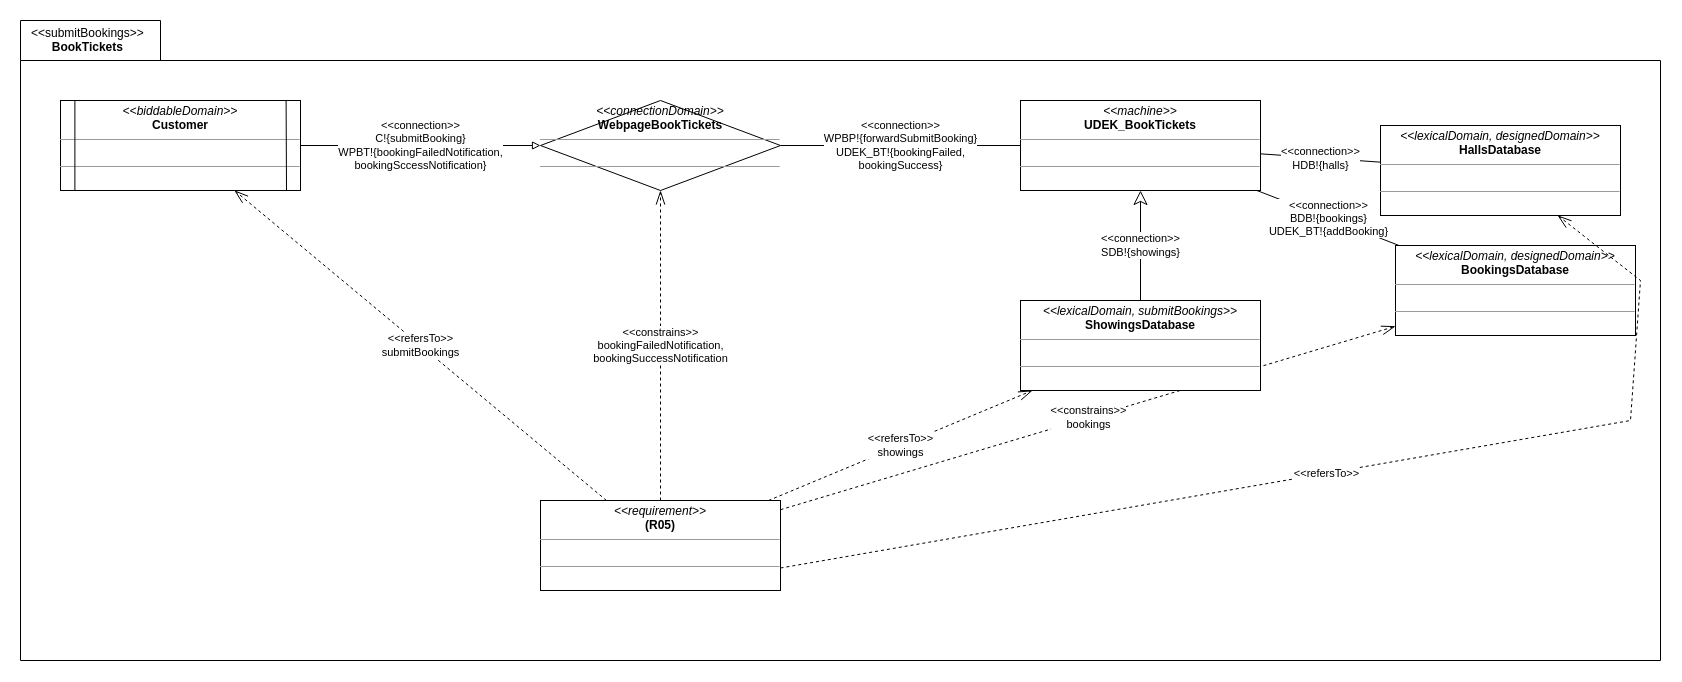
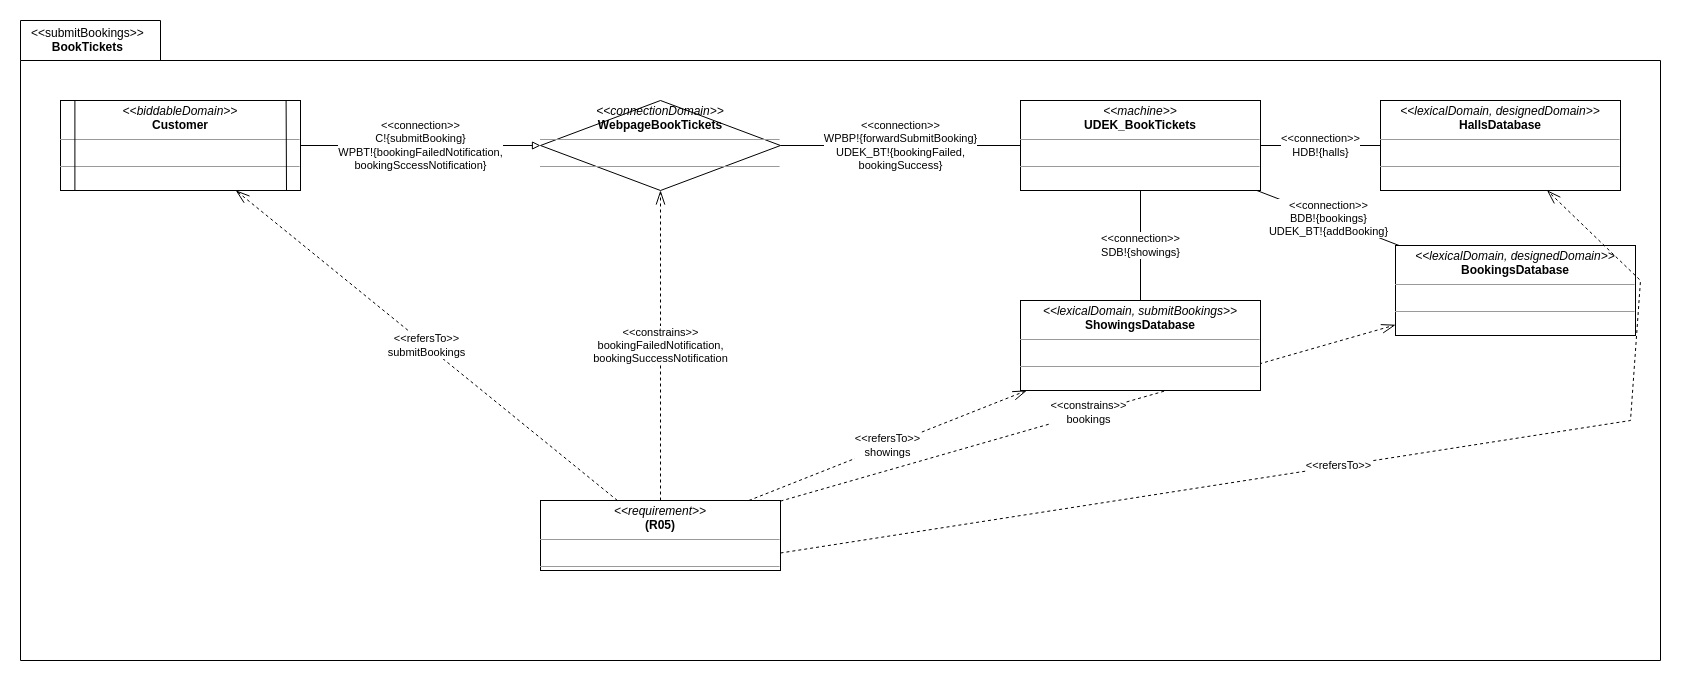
- <mxCell id="18" value="&lt;p style=&quot;margin: 0px ; margin-top: 4px ; text-align: center&quot;&gt;&lt;i&gt;&amp;lt;&amp;lt;lexicalDomain, designedDomain&amp;gt;&amp;gt;&lt;/i&gt;&lt;br&gt;&lt;b&gt;HallsDatabase&lt;/b&gt;&lt;/p&gt;&lt;hr size=&quot;1&quot;&gt;&lt;p style=&quot;margin: 0px ; margin-left: 4px&quot;&gt;&lt;br&gt;&lt;/p&gt;&lt;hr size=&quot;1&quot;&gt;&lt;p style=&quot;margin: 0px ; margin-left: 4px&quot;&gt;&lt;br&gt;&lt;/p&gt;" style="verticalAlign=top;align=left;overflow=fill;fontSize=12;fontFamily=Helvetica;html=1;rounded=0;shadow=0;glass=0;comic=0;sketch=0;pointerEvents=1;fontColor=default;gradientColor=none;container=0;strokeWidth=1;" parent="3" vertex="1"><mxGeometry x="1320" y="25" width="240" height="90" as="geometry" /></mxCell>
+ <mxCell id="18" value="&lt;p style=&quot;margin: 0px ; margin-top: 4px ; text-align: center&quot;&gt;&lt;i&gt;&amp;lt;&amp;lt;lexicalDomain, designedDomain&amp;gt;&amp;gt;&lt;/i&gt;&lt;br&gt;&lt;b&gt;HallsDatabase&lt;/b&gt;&lt;/p&gt;&lt;hr size=&quot;1&quot;&gt;&lt;p style=&quot;margin: 0px ; margin-left: 4px&quot;&gt;&lt;br&gt;&lt;/p&gt;&lt;hr size=&quot;1&quot;&gt;&lt;p style=&quot;margin: 0px ; margin-left: 4px&quot;&gt;&lt;br&gt;&lt;/p&gt;" style="verticalAlign=top;align=left;overflow=fill;fontSize=12;fontFamily=Helvetica;html=1;rounded=0;shadow=0;glass=0;comic=0;sketch=0;pointerEvents=1;fontColor=default;gradientColor=none;container=0;strokeWidth=1;" parent="3" vertex="1"><mxGeometry x="1320" width="240" height="90" as="geometry" /></mxCell>
- <mxCell id="15" value="&amp;lt;&amp;lt;connection&amp;gt;&amp;gt;&lt;br&gt;SDB!{showings}" style="edgeStyle=none;rounded=0;orthogonalLoop=1;jettySize=auto;html=1;endArrow=classic;endFill=0;startSize=12;endSize=12;" parent="3" source="16" target="5" edge="1"><mxGeometry relative="1" as="geometry" /></mxCell>
+ <mxCell id="15" value="&amp;lt;&amp;lt;connection&amp;gt;&amp;gt;&lt;br&gt;SDB!{showings}" style="edgeStyle=none;rounded=0;orthogonalLoop=1;jettySize=auto;html=1;endArrow=none;endFill=0;startSize=12;endSize=12;" parent="3" source="16" target="5" edge="1"><mxGeometry relative="1" as="geometry" /></mxCell>
- <mxCell id="4" value="&lt;p style=&quot;margin: 0px ; margin-top: 4px ; text-align: center&quot;&gt;&lt;i&gt;&amp;lt;&amp;lt;requirement&amp;gt;&amp;gt;&lt;/i&gt;&lt;br&gt;&lt;b&gt;(R05)&lt;/b&gt;&lt;/p&gt;&lt;hr size=&quot;1&quot;&gt;&lt;p style=&quot;margin: 0px ; margin-left: 4px&quot;&gt;&lt;br&gt;&lt;/p&gt;&lt;hr size=&quot;1&quot;&gt;&lt;p style=&quot;margin: 0px ; margin-left: 4px&quot;&gt;&lt;br&gt;&lt;/p&gt;" style="verticalAlign=top;align=left;overflow=fill;fontSize=12;fontFamily=Helvetica;html=1;rounded=0;shadow=0;glass=0;comic=0;sketch=0;pointerEvents=1;fontColor=default;gradientColor=none;container=0;" parent="3" vertex="1"><mxGeometry x="480" y="400" width="240" height="90" as="geometry" /></mxCell>
+ <mxCell id="4" value="&lt;p style=&quot;margin: 0px ; margin-top: 4px ; text-align: center&quot;&gt;&lt;i&gt;&amp;lt;&amp;lt;requirement&amp;gt;&amp;gt;&lt;/i&gt;&lt;br&gt;&lt;b&gt;(R05)&lt;/b&gt;&lt;/p&gt;&lt;hr size=&quot;1&quot;&gt;&lt;p style=&quot;margin: 0px ; margin-left: 4px&quot;&gt;&lt;br&gt;&lt;/p&gt;&lt;hr size=&quot;1&quot;&gt;&lt;p style=&quot;margin: 0px ; margin-left: 4px&quot;&gt;&lt;br&gt;&lt;/p&gt;" style="verticalAlign=top;align=left;overflow=fill;fontSize=12;fontFamily=Helvetica;html=1;rounded=0;shadow=0;glass=0;comic=0;sketch=0;pointerEvents=1;fontColor=default;gradientColor=none;container=0;" parent="3" vertex="1"><mxGeometry x="480" y="400" width="240" height="70" as="geometry" /></mxCell>
